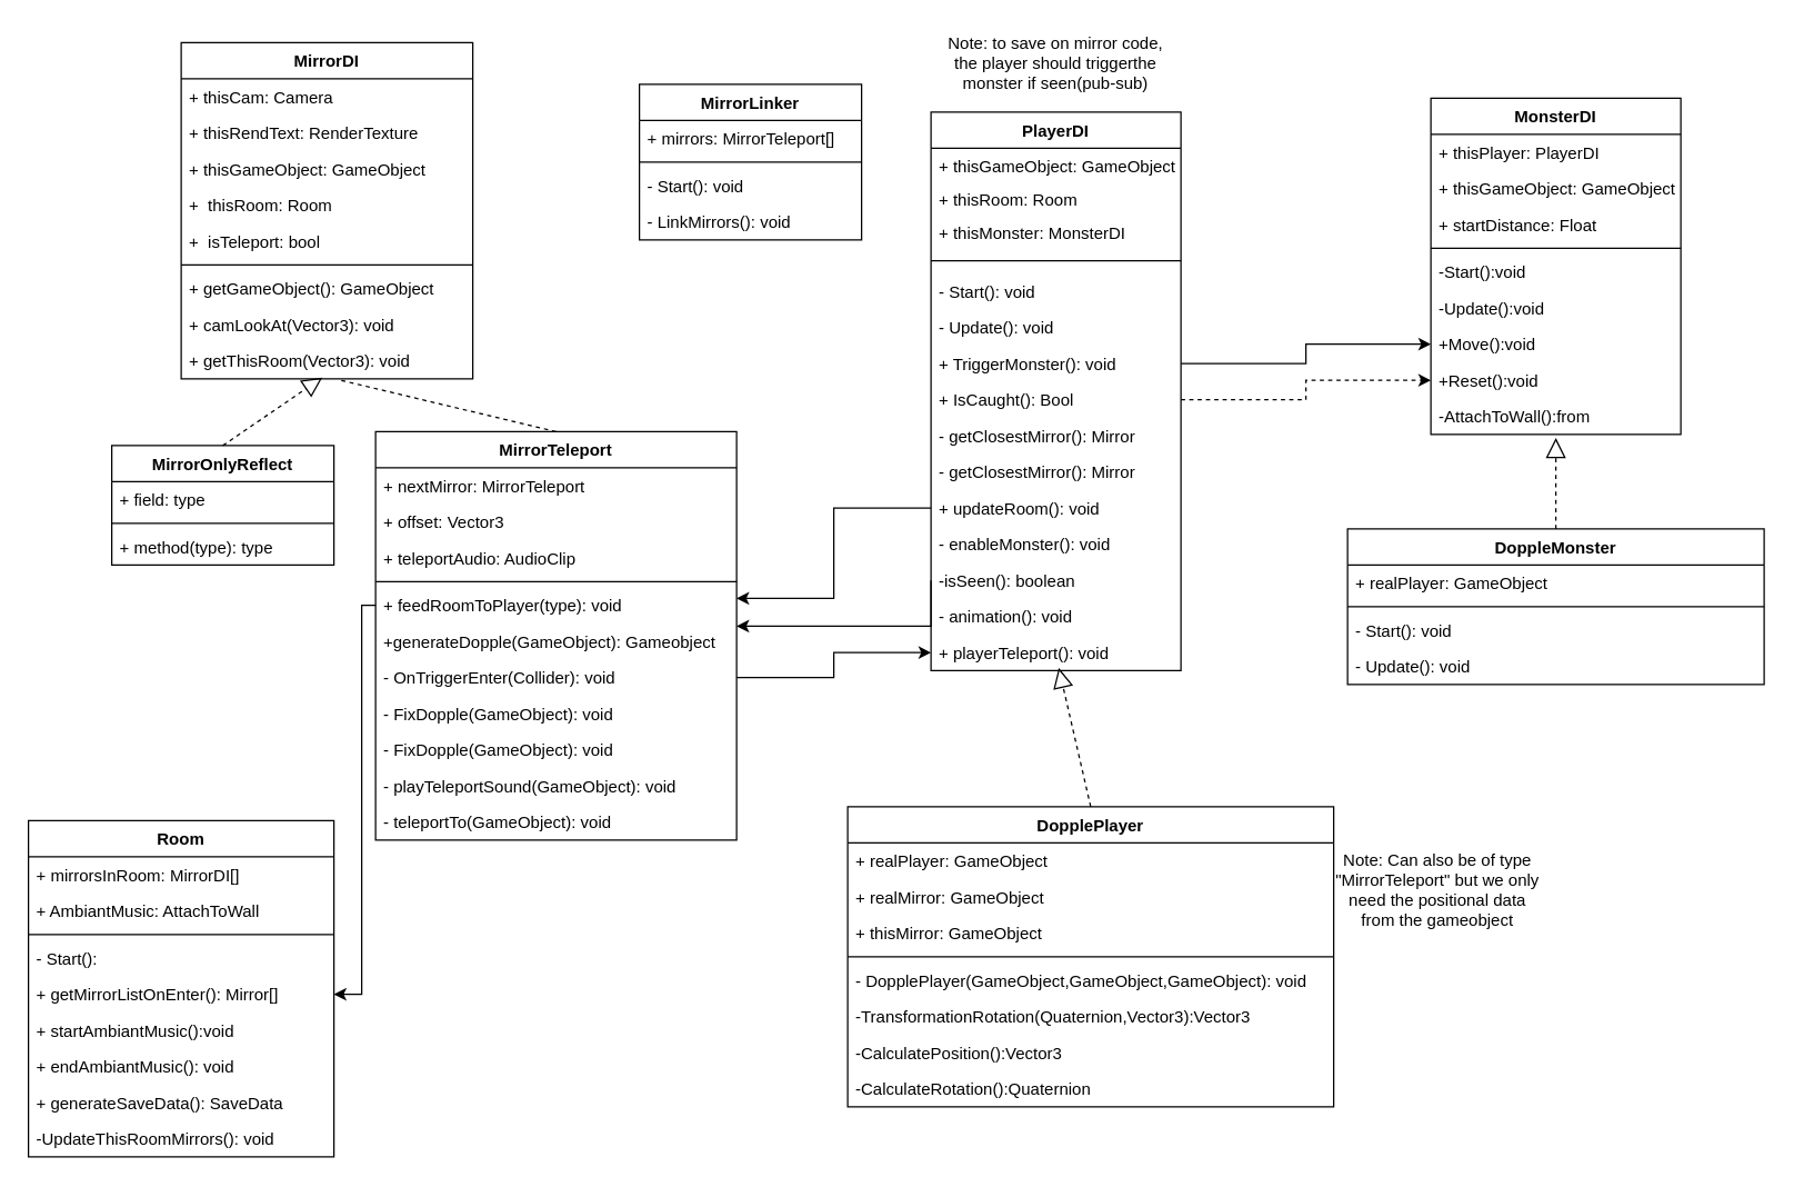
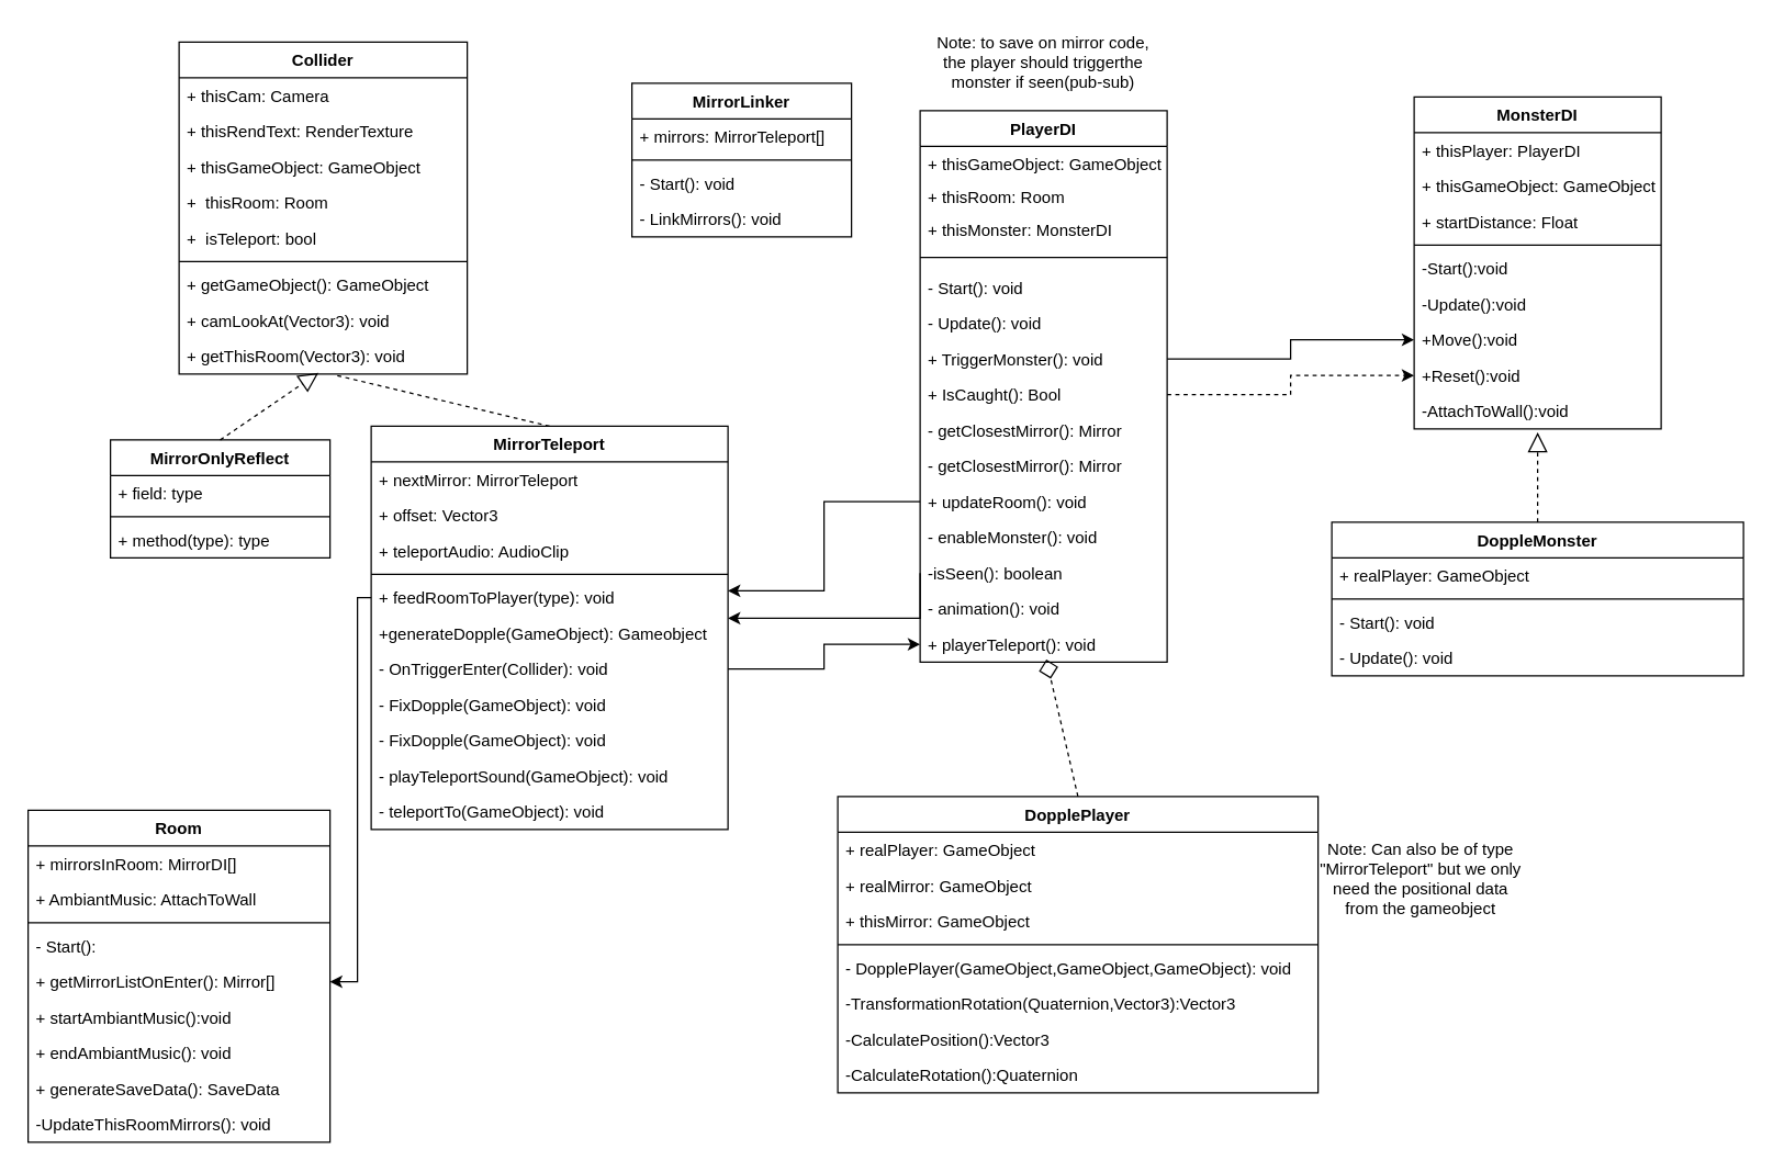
- <mxCell id="2" value="MirrorDI" style="swimlane;fontStyle=1;align=center;verticalAlign=top;childLayout=stackLayout;horizontal=1;startSize=26;horizontalStack=0;resizeParent=1;resizeParentMax=0;resizeLast=0;collapsible=1;marginBottom=0;" vertex="1" parent="1"><mxGeometry x="130" y="30" width="210" height="242" as="geometry" /></mxCell>
+ <mxCell id="2" value="Collider" style="swimlane;fontStyle=1;align=center;verticalAlign=top;childLayout=stackLayout;horizontal=1;startSize=26;horizontalStack=0;resizeParent=1;resizeParentMax=0;resizeLast=0;collapsible=1;marginBottom=0;" vertex="1" parent="1"><mxGeometry x="130" y="30" width="210" height="242" as="geometry" /></mxCell>
- <mxCell id="65" value="-AttachToWall():from" style="text;strokeColor=none;fillColor=none;align=left;verticalAlign=top;spacingLeft=4;spacingRight=4;overflow=hidden;rotatable=0;points=[[0,0.5],[1,0.5]];portConstraint=eastwest;" vertex="1" parent="56"><mxGeometry y="216" width="180" height="26" as="geometry" /></mxCell>
+ <mxCell id="65" value="-AttachToWall():void" style="text;strokeColor=none;fillColor=none;align=left;verticalAlign=top;spacingLeft=4;spacingRight=4;overflow=hidden;rotatable=0;points=[[0,0.5],[1,0.5]];portConstraint=eastwest;" vertex="1" parent="56"><mxGeometry y="216" width="180" height="26" as="geometry" /></mxCell>
- <mxCell id="82" value="" style="endArrow=block;dashed=1;endFill=0;endSize=12;html=1;exitX=0.5;exitY=0;exitDx=0;exitDy=0;entryX=0.511;entryY=0.923;entryDx=0;entryDy=0;entryPerimeter=0;" edge="1" parent="1" source="73" target="27"><mxGeometry width="160" relative="1" as="geometry"><mxPoint x="600" y="470" as="sourcePoint" /><mxPoint x="762" y="490" as="targetPoint" /></mxGeometry></mxCell>
+ <mxCell id="82" value="" style="endArrow=diamond;dashed=1;endFill=0;endSize=12;html=1;exitX=0.5;exitY=0;exitDx=0;exitDy=0;entryX=0.511;entryY=0.923;entryDx=0;entryDy=0;entryPerimeter=0;" edge="1" parent="1" source="73" target="27"><mxGeometry width="160" relative="1" as="geometry"><mxPoint x="600" y="470" as="sourcePoint" /><mxPoint x="762" y="490" as="targetPoint" /></mxGeometry></mxCell>
